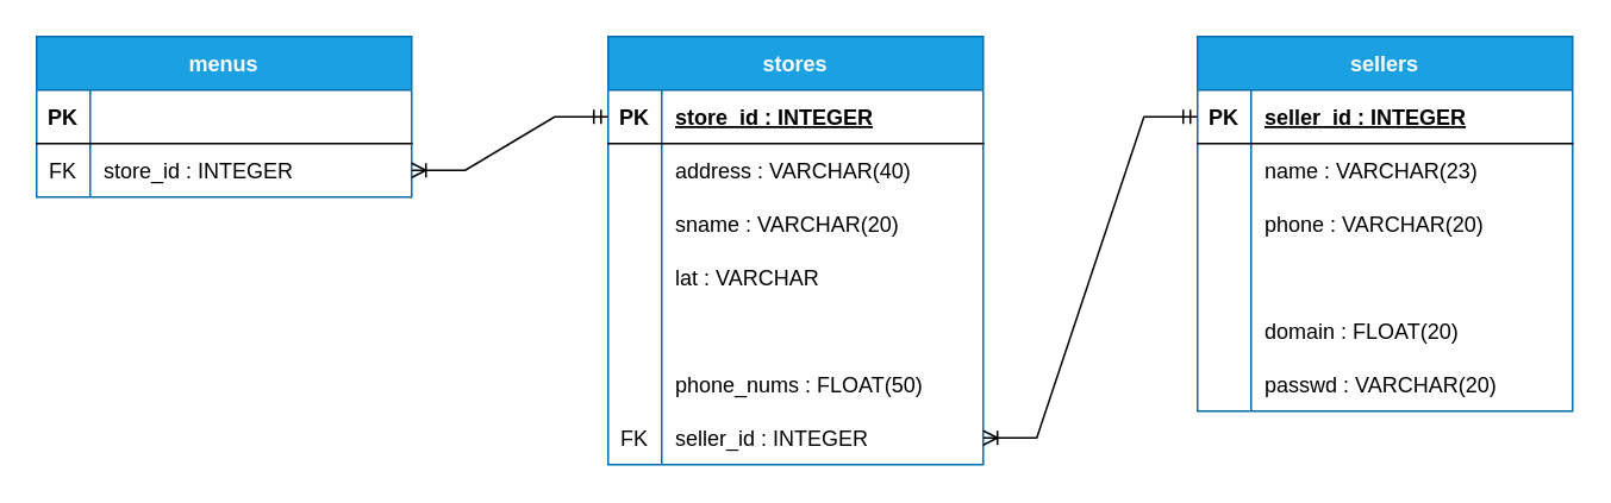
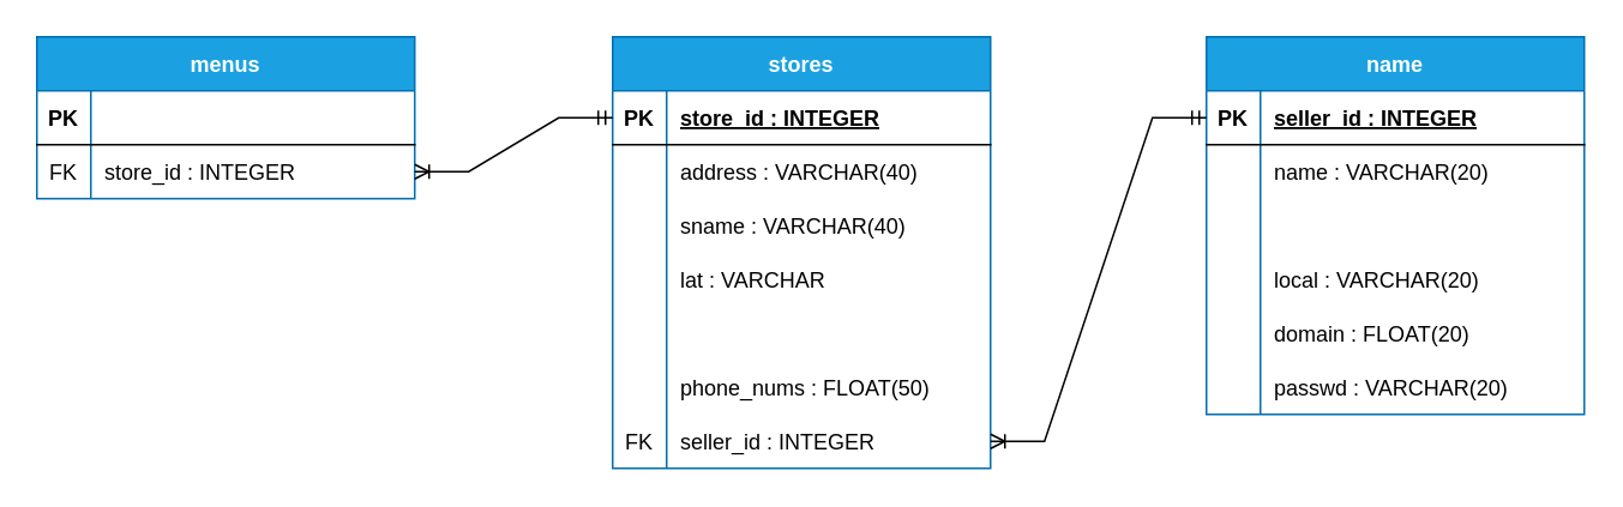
- <mxCell id="8" value="sellers" style="shape=table;startSize=30;container=1;collapsible=1;childLayout=tableLayout;fixedRows=1;rowLines=0;fontStyle=1;align=center;resizeLast=1;fillColor=#1ba1e2;strokeColor=#006EAF;fontColor=#ffffff;" parent="1" vertex="1"><mxGeometry x="670" y="20" width="210" height="210" as="geometry" /></mxCell>
+ <mxCell id="8" value="name" style="shape=table;startSize=30;container=1;collapsible=1;childLayout=tableLayout;fixedRows=1;rowLines=0;fontStyle=1;align=center;resizeLast=1;fillColor=#1ba1e2;strokeColor=#006EAF;fontColor=#ffffff;" parent="1" vertex="1"><mxGeometry x="670" y="20" width="210" height="210" as="geometry" /></mxCell>
- <mxCell id="14" value="name : VARCHAR(23)" style="shape=partialRectangle;connectable=0;fillColor=none;top=0;left=0;bottom=0;right=0;align=left;spacingLeft=6;overflow=hidden;" parent="12" vertex="1"><mxGeometry x="30" width="180" height="30" as="geometry"><mxRectangle width="180" height="30" as="alternateBounds" /></mxGeometry></mxCell>
+ <mxCell id="14" value="name : VARCHAR(20)" style="shape=partialRectangle;connectable=0;fillColor=none;top=0;left=0;bottom=0;right=0;align=left;spacingLeft=6;overflow=hidden;" parent="12" vertex="1"><mxGeometry x="30" width="180" height="30" as="geometry"><mxRectangle width="180" height="30" as="alternateBounds" /></mxGeometry></mxCell>
- <mxCell id="17" value="phone : VARCHAR(20)" style="shape=partialRectangle;connectable=0;fillColor=none;top=0;left=0;bottom=0;right=0;align=left;spacingLeft=6;overflow=hidden;" parent="15" vertex="1"><mxGeometry x="30" width="180" height="30" as="geometry"><mxRectangle width="180" height="30" as="alternateBounds" /></mxGeometry></mxCell>
- <mxCell id="36" value="sname : VARCHAR(20)" style="shape=partialRectangle;connectable=0;fillColor=none;top=0;left=0;bottom=0;right=0;align=left;spacingLeft=6;overflow=hidden;" parent="34" vertex="1"><mxGeometry x="30" width="180" height="30" as="geometry"><mxRectangle width="180" height="30" as="alternateBounds" /></mxGeometry></mxCell>
+ <mxCell id="36" value="sname : VARCHAR(40)" style="shape=partialRectangle;connectable=0;fillColor=none;top=0;left=0;bottom=0;right=0;align=left;spacingLeft=6;overflow=hidden;" parent="34" vertex="1"><mxGeometry x="30" width="180" height="30" as="geometry"><mxRectangle width="180" height="30" as="alternateBounds" /></mxGeometry></mxCell>
+ <mxCell id="20" value="local : VARCHAR(20)" style="shape=partialRectangle;connectable=0;fillColor=none;top=0;left=0;bottom=0;right=0;align=left;spacingLeft=6;overflow=hidden;" parent="18" vertex="1"><mxGeometry x="30" width="180" height="30" as="geometry"><mxRectangle width="180" height="30" as="alternateBounds" /></mxGeometry></mxCell>
